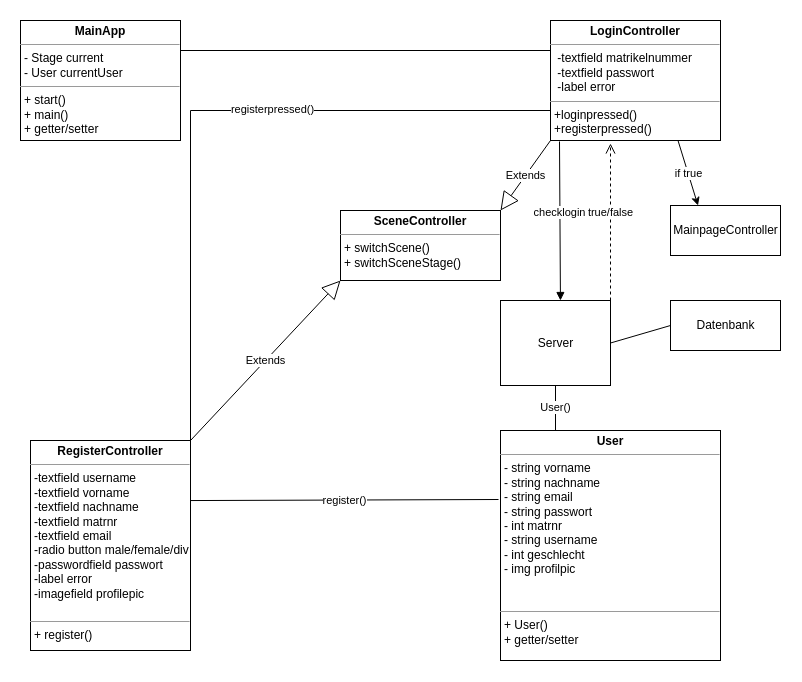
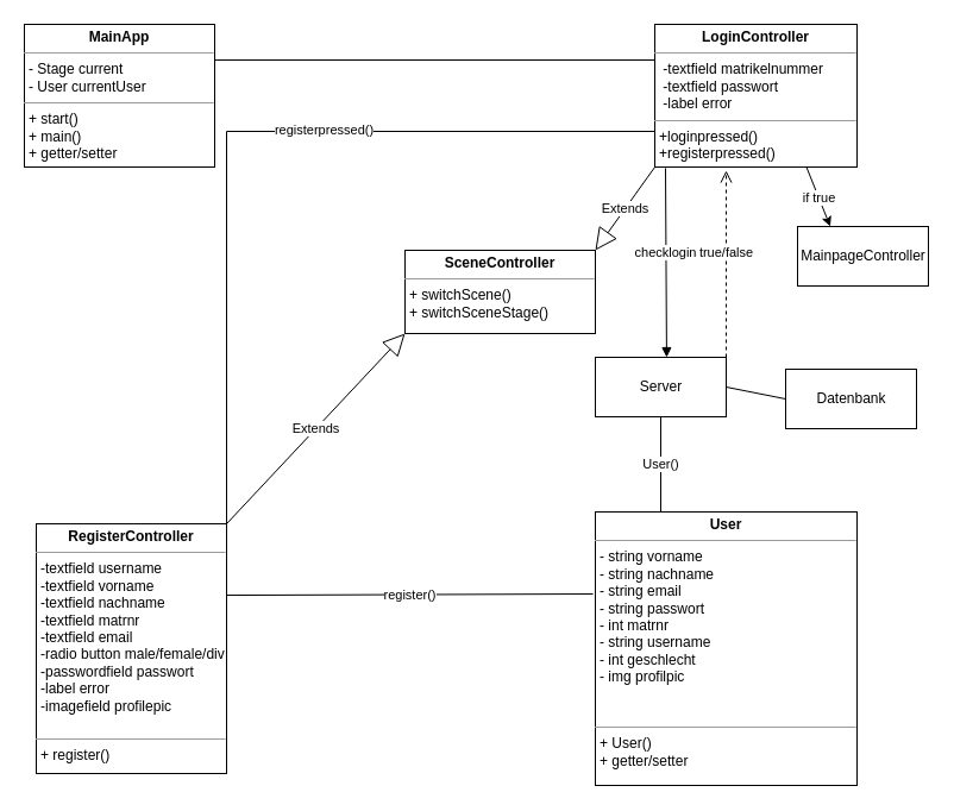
- <mxCell id="18" value="MainpageController" style="html=1;" vertex="1" parent="1"><mxGeometry x="670" y="205" width="110" height="50" as="geometry" /></mxCell>
+ <mxCell id="18" value="MainpageController" style="html=1;" vertex="1" parent="1"><mxGeometry x="670" y="190" width="110" height="50" as="geometry" /></mxCell>
- <mxCell id="9" value="Datenbank" style="html=1;" vertex="1" parent="1"><mxGeometry x="670" y="300" width="110" height="50" as="geometry" /></mxCell>
+ <mxCell id="9" value="Datenbank" style="html=1;" vertex="1" parent="1"><mxGeometry x="660" y="310" width="110" height="50" as="geometry" /></mxCell>
- <mxCell id="16" value="Server" style="html=1;" vertex="1" parent="1"><mxGeometry x="500" y="300" width="110" height="85" as="geometry" /></mxCell>
+ <mxCell id="16" value="Server" style="html=1;" vertex="1" parent="1"><mxGeometry x="500" y="300" width="110" height="50" as="geometry" /></mxCell>
